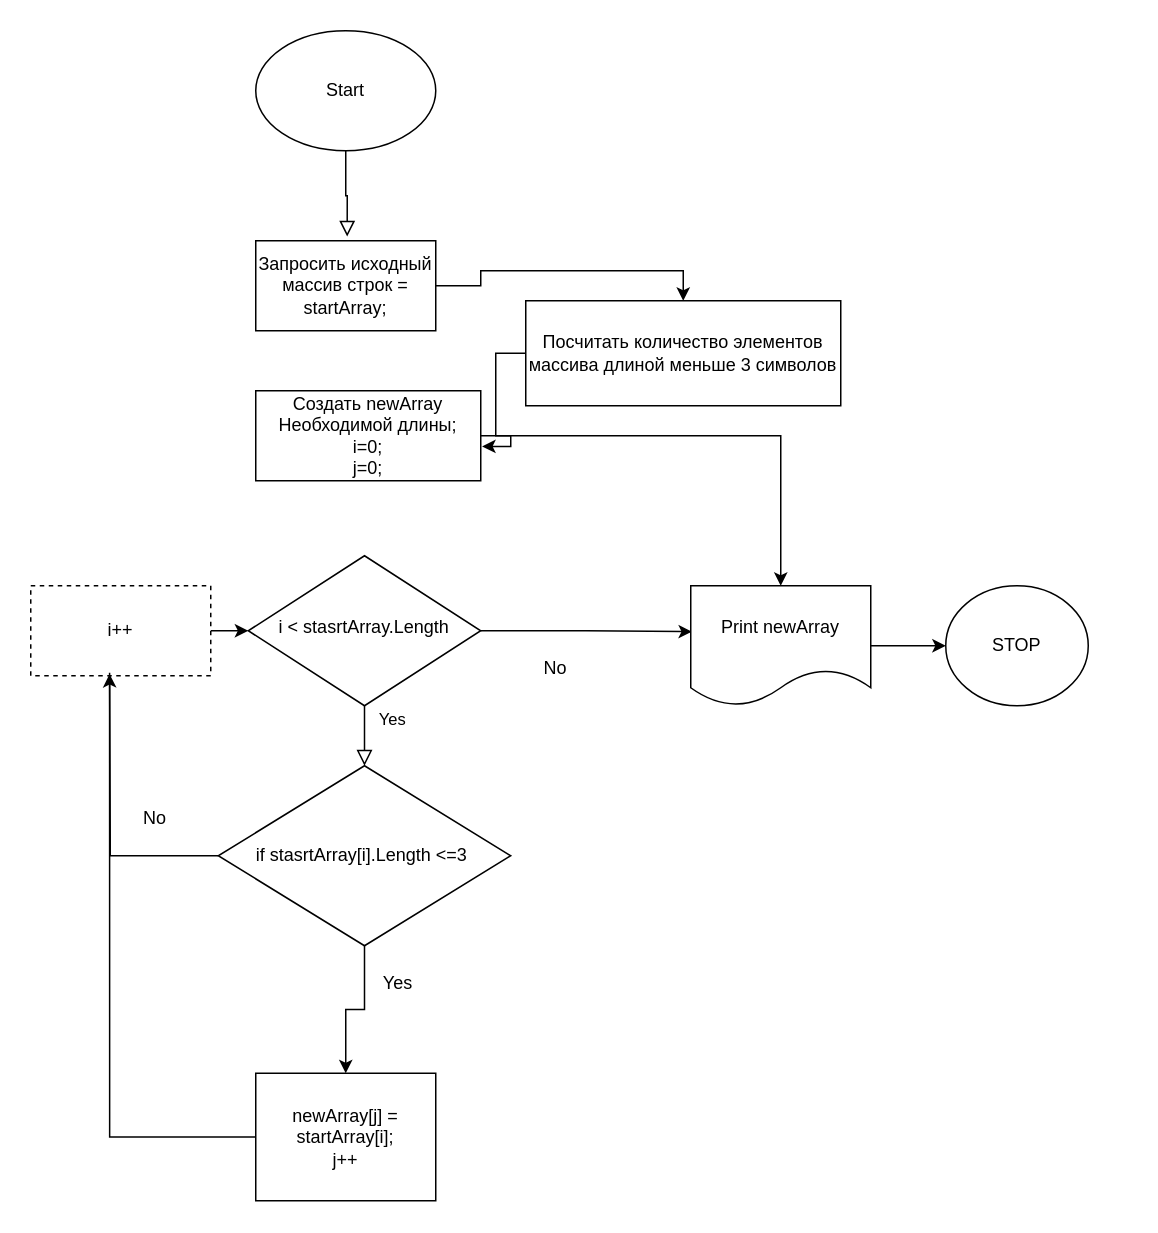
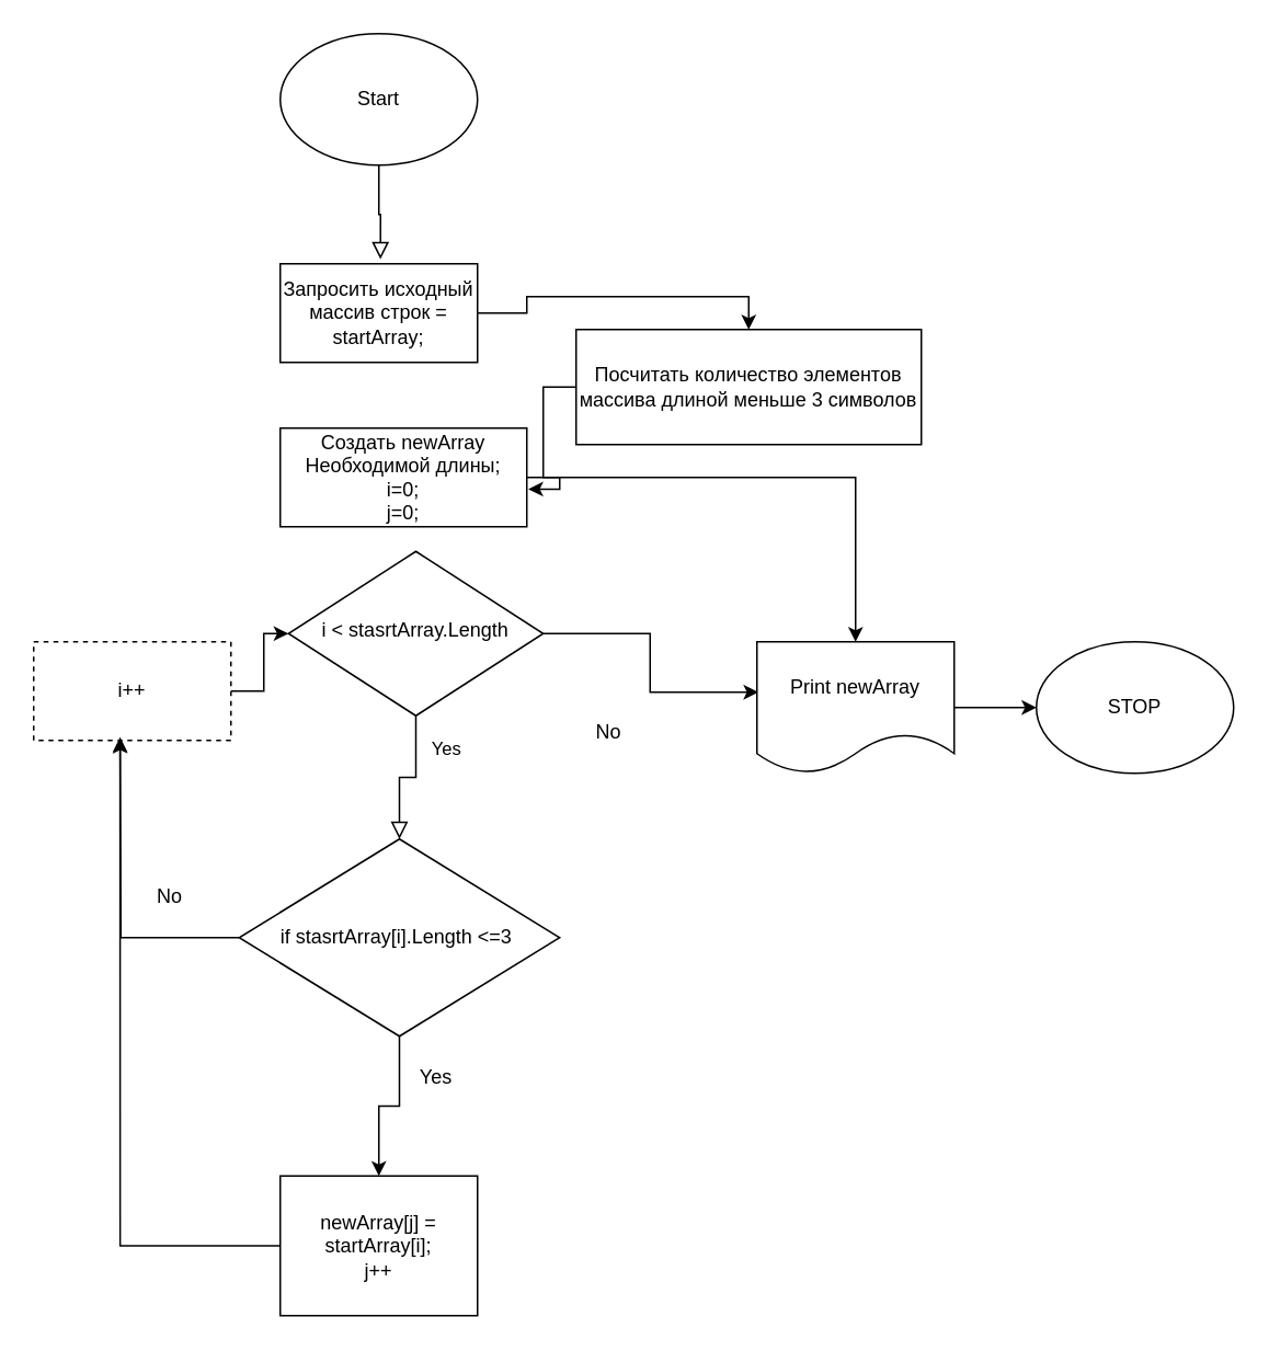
- <mxCell id="4" value="&amp;nbsp;i &amp;lt; stasrtArray.Length&amp;nbsp;" style="rhombus;whiteSpace=wrap;html=1;shadow=0;fontFamily=Helvetica;fontSize=12;align=center;strokeWidth=1;spacing=6;spacingTop=-4;" parent="1" vertex="1"><mxGeometry x="165" y="370" width="155" height="100" as="geometry" /></mxCell>
+ <mxCell id="4" value="&amp;nbsp;i &amp;lt; stasrtArray.Length&amp;nbsp;" style="rhombus;whiteSpace=wrap;html=1;shadow=0;fontFamily=Helvetica;fontSize=12;align=center;strokeWidth=1;spacing=6;spacingTop=-4;" parent="1" vertex="1"><mxGeometry x="175" y="335" width="155" height="100" as="geometry" /></mxCell>
- <mxCell id="23" value="STOP" style="ellipse;whiteSpace=wrap;html=1;" vertex="1" parent="1"><mxGeometry x="630" y="390" width="95" height="80" as="geometry" /></mxCell>
+ <mxCell id="23" value="STOP" style="ellipse;whiteSpace=wrap;html=1;" vertex="1" parent="1"><mxGeometry x="630" y="390" width="120" height="80" as="geometry" /></mxCell>
- <mxCell id="20" style="edgeStyle=orthogonalEdgeStyle;rounded=0;orthogonalLoop=1;jettySize=auto;html=1;entryX=0.438;entryY=0.967;entryDx=0;entryDy=0;entryPerimeter=0;endArrow=none;" edge="1" parent="1" source="16" target="15"><mxGeometry relative="1" as="geometry" /></mxCell>
+ <mxCell id="20" style="edgeStyle=orthogonalEdgeStyle;rounded=0;orthogonalLoop=1;jettySize=auto;html=1;entryX=0.438;entryY=0.967;entryDx=0;entryDy=0;entryPerimeter=0;" edge="1" parent="1" source="16" target="15"><mxGeometry relative="1" as="geometry" /></mxCell>
